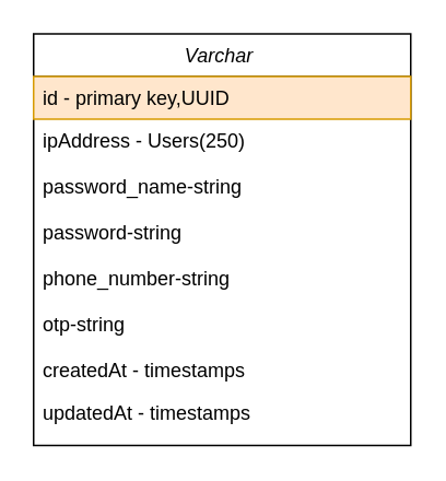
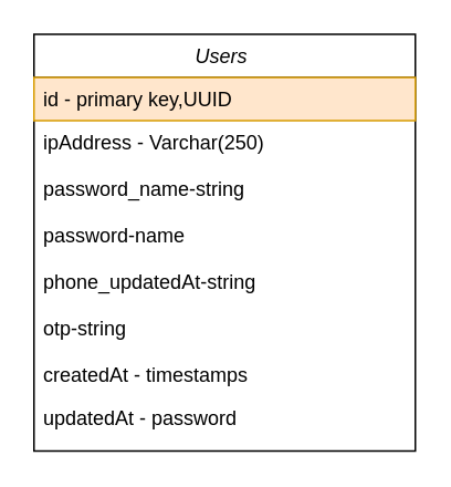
- <mxCell id="2" value="Varchar " style="swimlane;fontStyle=2;align=center;verticalAlign=top;childLayout=stackLayout;horizontal=1;startSize=26;horizontalStack=0;resizeParent=1;resizeLast=0;collapsible=1;marginBottom=0;rounded=0;shadow=0;strokeWidth=1;" vertex="1" parent="1"><mxGeometry x="20" y="20" width="230" height="251" as="geometry"><mxRectangle x="80" y="70" width="160" height="26" as="alternateBounds" /></mxGeometry></mxCell>
+ <mxCell id="2" value="Users " style="swimlane;fontStyle=2;align=center;verticalAlign=top;childLayout=stackLayout;horizontal=1;startSize=26;horizontalStack=0;resizeParent=1;resizeLast=0;collapsible=1;marginBottom=0;rounded=0;shadow=0;strokeWidth=1;" vertex="1" parent="1"><mxGeometry x="20" y="20" width="230" height="251" as="geometry"><mxRectangle x="80" y="70" width="160" height="26" as="alternateBounds" /></mxGeometry></mxCell>
- <mxCell id="4" value="ipAddress - Users(250)" style="text;align=left;verticalAlign=top;spacingLeft=4;spacingRight=4;overflow=hidden;rotatable=0;points=[[0,0.5],[1,0.5]];portConstraint=eastwest;rounded=0;shadow=0;html=0;" vertex="1" parent="2"><mxGeometry y="52" width="230" height="28" as="geometry" /></mxCell>
+ <mxCell id="4" value="ipAddress - Varchar(250)" style="text;align=left;verticalAlign=top;spacingLeft=4;spacingRight=4;overflow=hidden;rotatable=0;points=[[0,0.5],[1,0.5]];portConstraint=eastwest;rounded=0;shadow=0;html=0;" vertex="1" parent="2"><mxGeometry y="52" width="230" height="28" as="geometry" /></mxCell>
- <mxCell id="6" value="password-string" style="text;align=left;verticalAlign=top;spacingLeft=4;spacingRight=4;overflow=hidden;rotatable=0;points=[[0,0.5],[1,0.5]];portConstraint=eastwest;rounded=0;shadow=0;html=0;" vertex="1" parent="2"><mxGeometry y="108" width="230" height="28" as="geometry" /></mxCell>
+ <mxCell id="6" value="password-name" style="text;align=left;verticalAlign=top;spacingLeft=4;spacingRight=4;overflow=hidden;rotatable=0;points=[[0,0.5],[1,0.5]];portConstraint=eastwest;rounded=0;shadow=0;html=0;" vertex="1" parent="2"><mxGeometry y="108" width="230" height="28" as="geometry" /></mxCell>
- <mxCell id="7" value="phone_number-string" style="text;align=left;verticalAlign=top;spacingLeft=4;spacingRight=4;overflow=hidden;rotatable=0;points=[[0,0.5],[1,0.5]];portConstraint=eastwest;rounded=0;shadow=0;html=0;" vertex="1" parent="2"><mxGeometry y="136" width="230" height="28" as="geometry" /></mxCell>
+ <mxCell id="7" value="phone_updatedAt-string" style="text;align=left;verticalAlign=top;spacingLeft=4;spacingRight=4;overflow=hidden;rotatable=0;points=[[0,0.5],[1,0.5]];portConstraint=eastwest;rounded=0;shadow=0;html=0;" vertex="1" parent="2"><mxGeometry y="136" width="230" height="28" as="geometry" /></mxCell>
- <mxCell id="10" value="updatedAt - timestamps" style="text;align=left;verticalAlign=top;spacingLeft=4;spacingRight=4;overflow=hidden;rotatable=0;points=[[0,0.5],[1,0.5]];portConstraint=eastwest;rounded=0;shadow=0;html=0;" vertex="1" parent="2"><mxGeometry y="218" width="230" height="26" as="geometry" /></mxCell>
+ <mxCell id="10" value="updatedAt - password" style="text;align=left;verticalAlign=top;spacingLeft=4;spacingRight=4;overflow=hidden;rotatable=0;points=[[0,0.5],[1,0.5]];portConstraint=eastwest;rounded=0;shadow=0;html=0;" vertex="1" parent="2"><mxGeometry y="218" width="230" height="26" as="geometry" /></mxCell>
